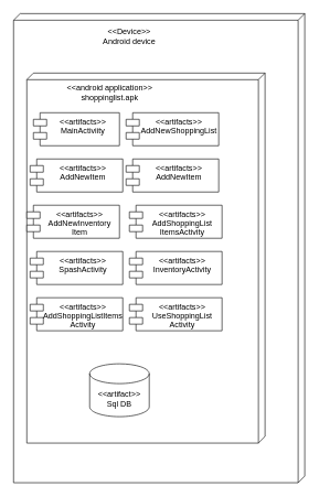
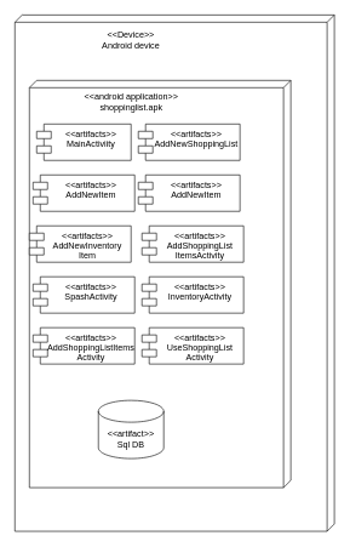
- <mxCell id="3" value="&amp;lt;&amp;lt;Device&amp;gt;&amp;gt;&lt;br&gt;Android device" style="text;html=1;strokeColor=none;fillColor=none;align=center;verticalAlign=middle;whiteSpace=wrap;rounded=0;" vertex="1" parent="1"><mxGeometry x="145" y="40" width="100" height="30" as="geometry" /></mxCell>
+ <mxCell id="3" value="&amp;lt;&amp;lt;Device&amp;gt;&amp;gt;&lt;br&gt;Android device" style="text;html=1;strokeColor=none;fillColor=none;align=center;verticalAlign=middle;whiteSpace=wrap;rounded=0;" vertex="1" parent="1"><mxGeometry x="130" y="40" width="100" height="30" as="geometry" /></mxCell>
- <mxCell id="5" value="&amp;lt;&amp;lt;android application&amp;gt;&amp;gt;&lt;br&gt;shoppinglist.apk" style="text;html=1;align=center;verticalAlign=middle;resizable=0;points=[];autosize=1;strokeColor=none;fillColor=none;" vertex="1" parent="1"><mxGeometry x="95" y="125" width="140" height="30" as="geometry" /></mxCell>
+ <mxCell id="5" value="&amp;lt;&amp;lt;android application&amp;gt;&amp;gt;&lt;br&gt;shoppinglist.apk" style="text;html=1;align=center;verticalAlign=middle;resizable=0;points=[];autosize=1;strokeColor=none;fillColor=none;" vertex="1" parent="1"><mxGeometry x="110" y="125" width="140" height="30" as="geometry" /></mxCell>
